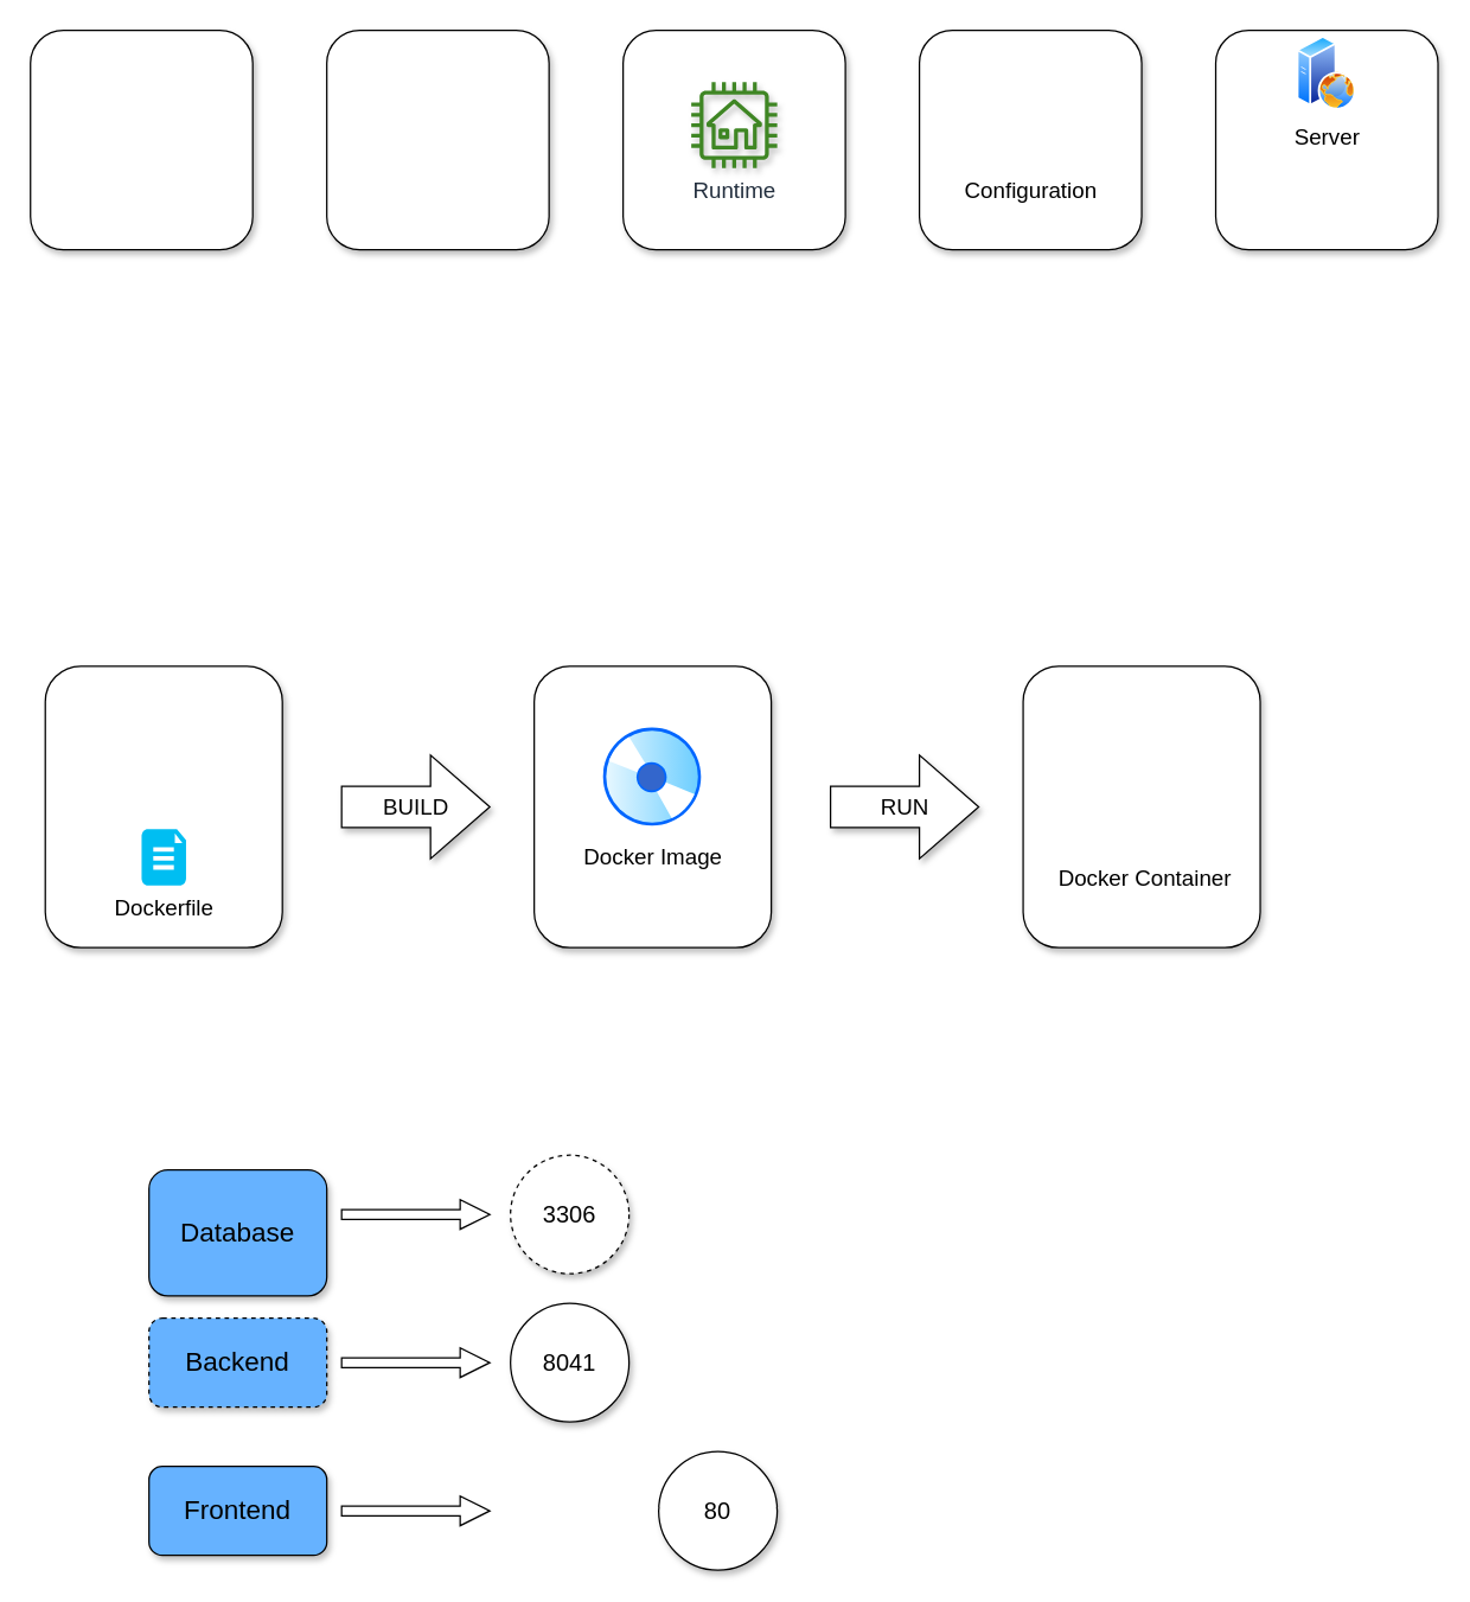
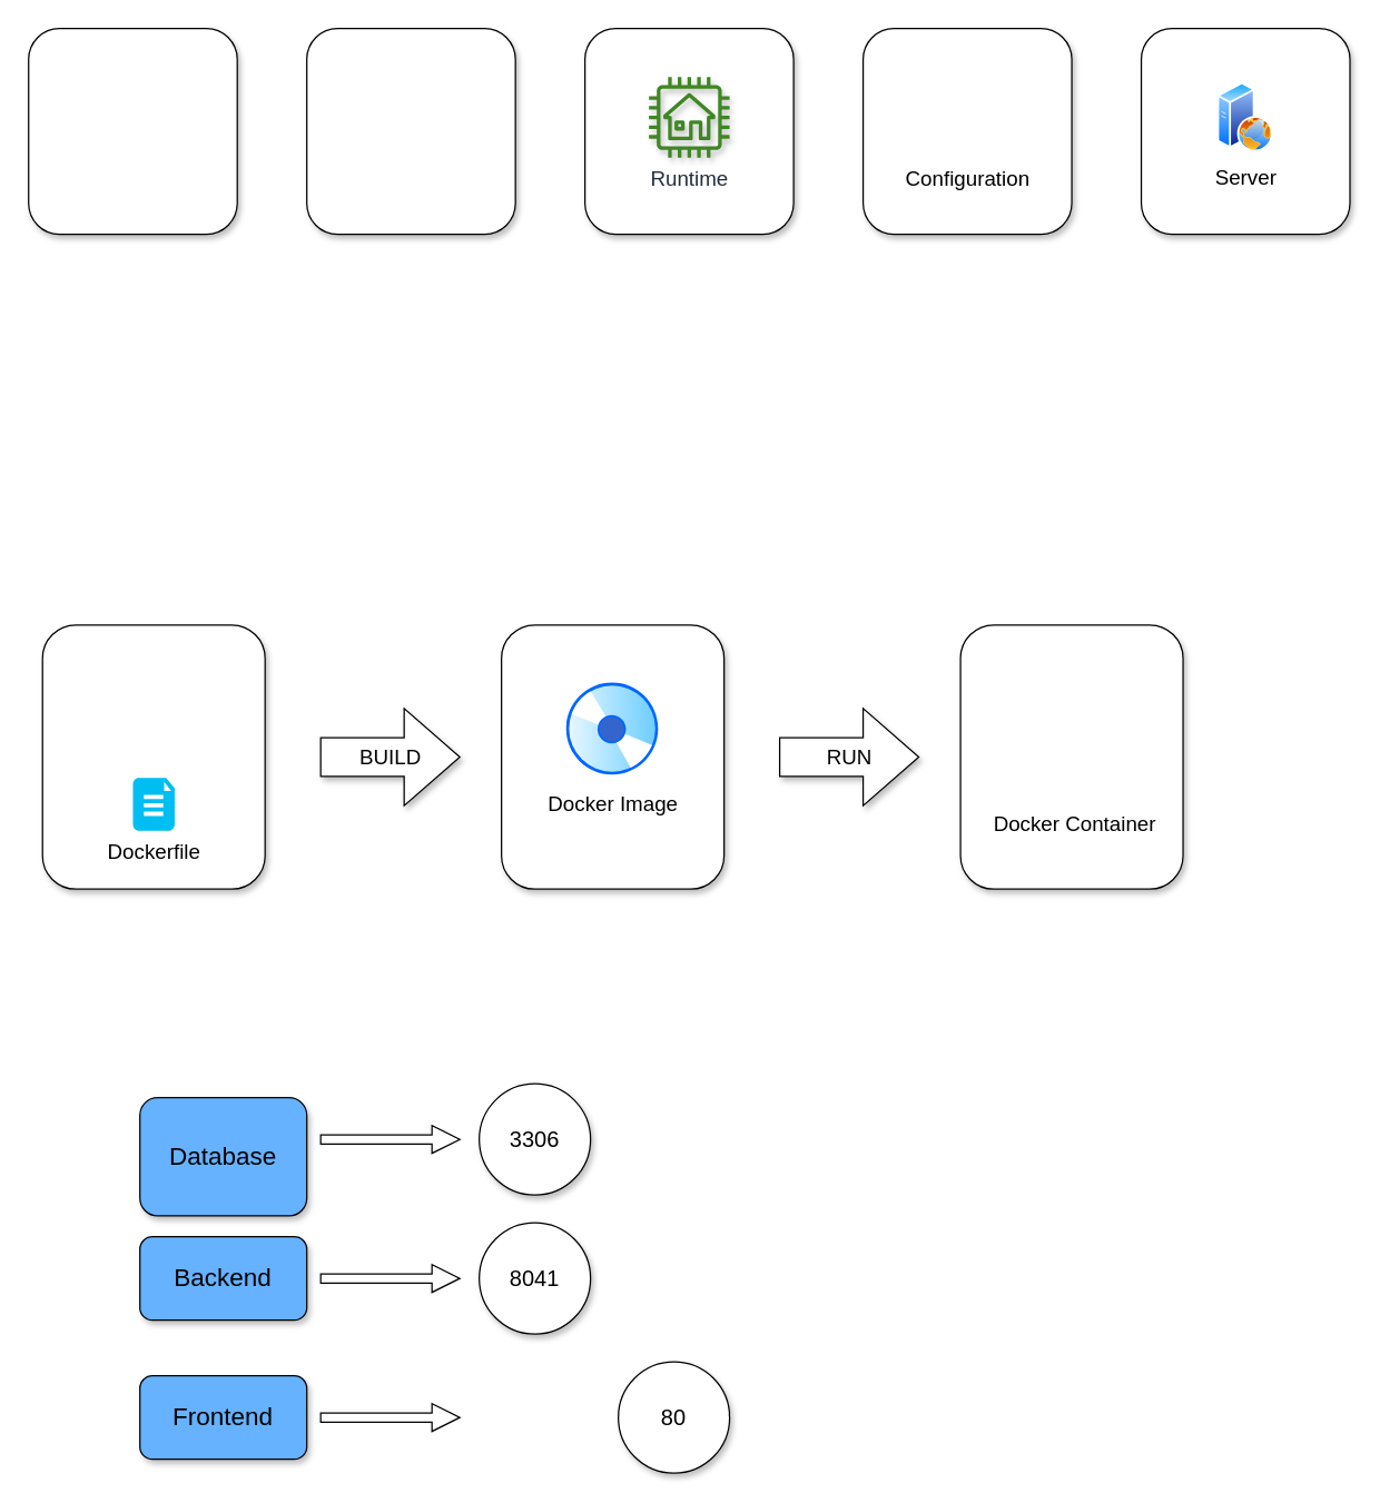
- <mxCell id="17" value="Server" style="aspect=fixed;perimeter=ellipsePerimeter;html=1;align=center;shadow=0;dashed=0;spacingTop=3;image;image=img/lib/active_directory/web_server.svg;rounded=1;glass=0;sketch=0;fontSize=15;fontColor=#000000;strokeColor=default;fillColor=#3399FF;gradientColor=none;" vertex="1" parent="1"><mxGeometry x="875" y="24" width="40" height="50" as="geometry" /></mxCell>
+ <mxCell id="17" value="Server" style="aspect=fixed;perimeter=ellipsePerimeter;html=1;align=center;shadow=0;dashed=0;spacingTop=3;image;image=img/lib/active_directory/web_server.svg;rounded=1;glass=0;sketch=0;fontSize=15;fontColor=#000000;strokeColor=default;fillColor=#3399FF;gradientColor=none;" vertex="1" parent="1"><mxGeometry x="875" y="59" width="40" height="50" as="geometry" /></mxCell>
- <mxCell id="23" value="&lt;font style=&quot;font-size: 16px;&quot;&gt;3306&lt;/font&gt;" style="ellipse;whiteSpace=wrap;html=1;aspect=fixed;rounded=1;shadow=1;glass=0;sketch=0;fontSize=18;fontColor=#000000;strokeColor=default;fillColor=default;gradientColor=none;dashed=1;" vertex="1" parent="1"><mxGeometry x="344" y="779" width="80" height="80" as="geometry" /></mxCell>
+ <mxCell id="23" value="&lt;font style=&quot;font-size: 16px;&quot;&gt;3306&lt;/font&gt;" style="ellipse;whiteSpace=wrap;html=1;aspect=fixed;rounded=1;shadow=1;glass=0;sketch=0;fontSize=18;fontColor=#000000;strokeColor=default;fillColor=default;gradientColor=none;" vertex="1" parent="1"><mxGeometry x="344" y="779" width="80" height="80" as="geometry" /></mxCell>
- <mxCell id="19" value="&lt;font style=&quot;font-size: 18px;&quot;&gt;Backend&lt;/font&gt;" style="rounded=1;whiteSpace=wrap;html=1;shadow=1;glass=0;sketch=0;fontSize=9;fontColor=#000000;strokeColor=default;fillColor=#66B2FF;gradientColor=none;dashed=1;" vertex="1" parent="1"><mxGeometry x="100" y="889" width="120" height="60" as="geometry" /></mxCell>
+ <mxCell id="19" value="&lt;font style=&quot;font-size: 18px;&quot;&gt;Backend&lt;/font&gt;" style="rounded=1;whiteSpace=wrap;html=1;shadow=1;glass=0;sketch=0;fontSize=9;fontColor=#000000;strokeColor=default;fillColor=#66B2FF;gradientColor=none;" vertex="1" parent="1"><mxGeometry x="100" y="889" width="120" height="60" as="geometry" /></mxCell>
